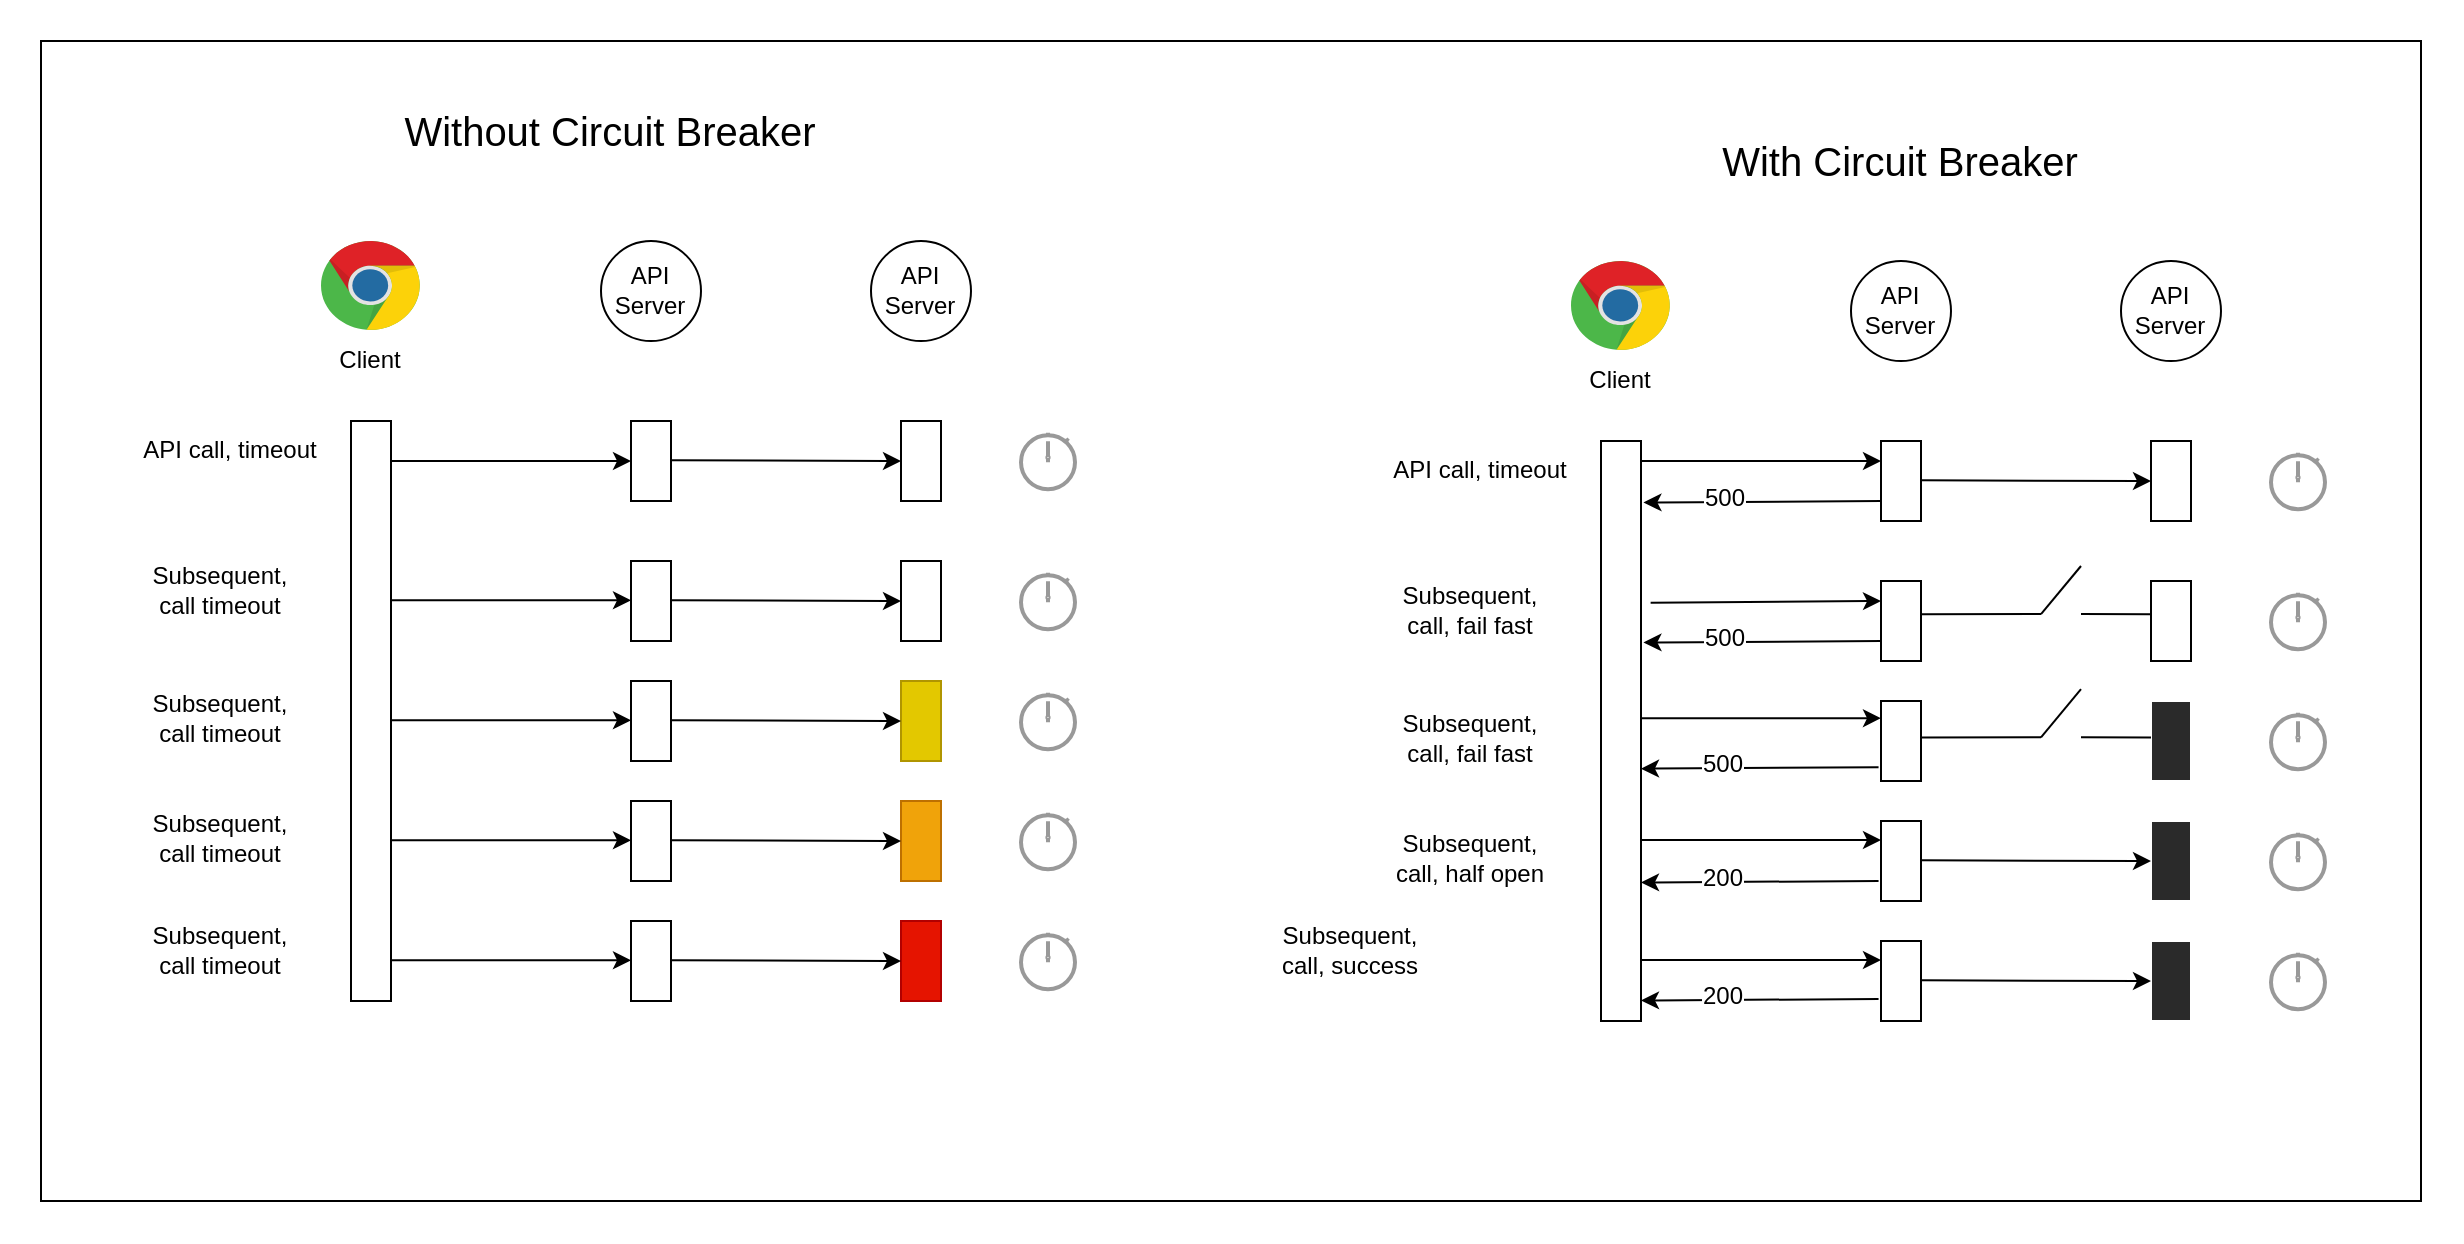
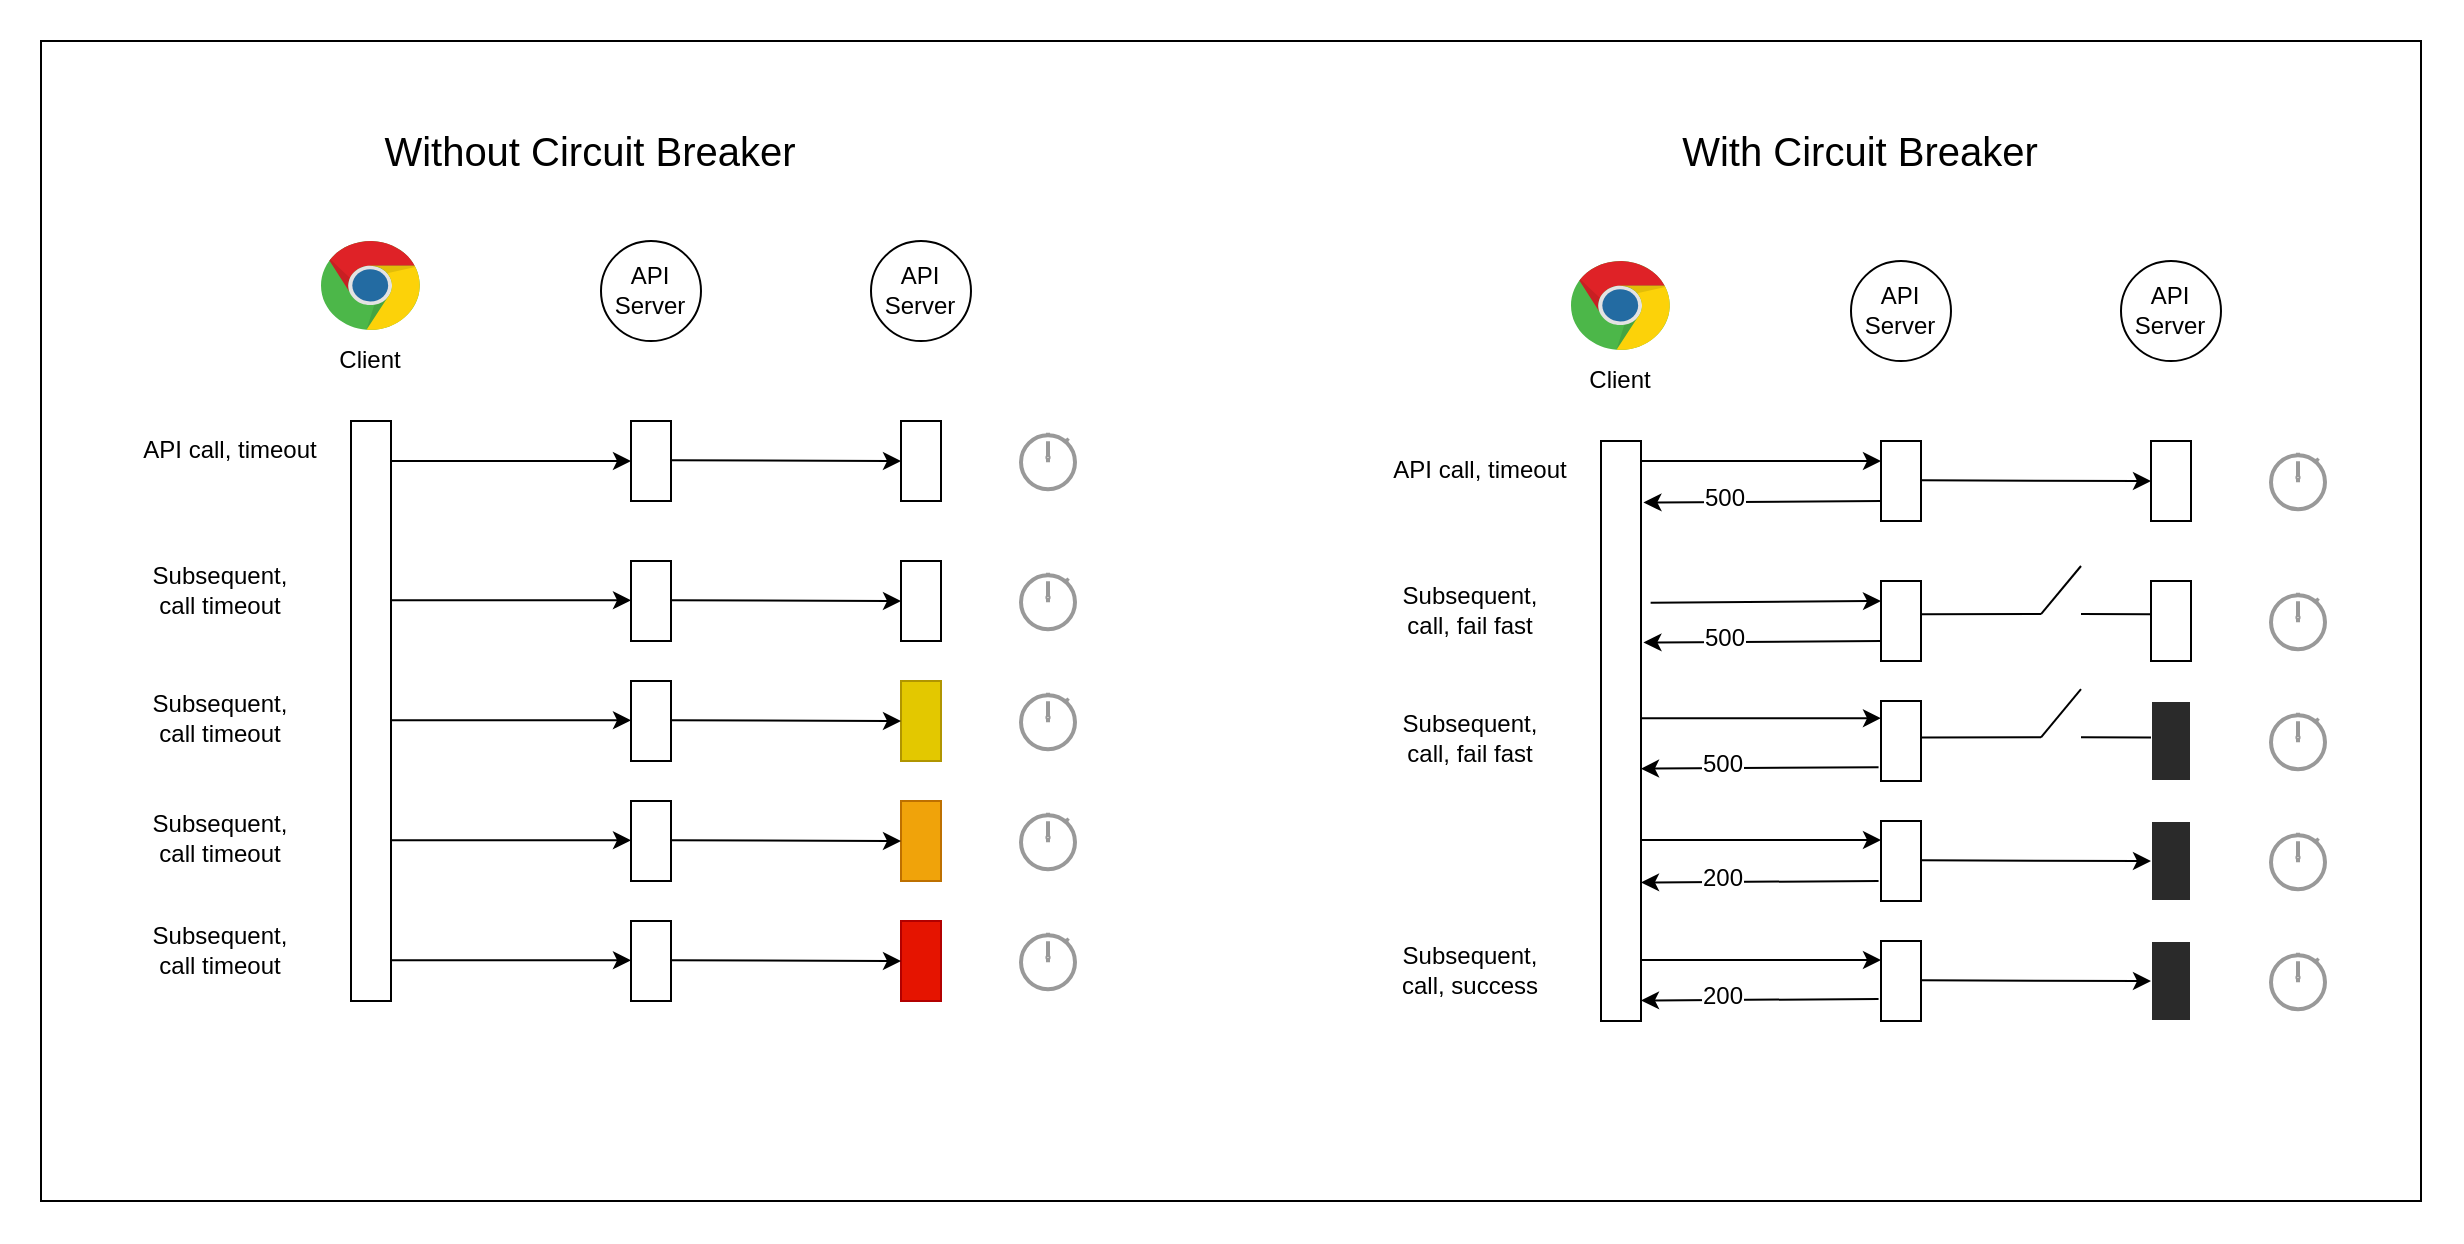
- <mxCell id="38" value="Without Circuit Breaker" style="text;html=1;strokeColor=none;fillColor=none;align=center;verticalAlign=middle;whiteSpace=wrap;rounded=0;labelBackgroundColor=default;fontColor=default;fontSize=20;" parent="1" vertex="1"><mxGeometry x="200" y="50" width="210" height="30" as="geometry" /></mxCell>
+ <mxCell id="38" value="Without Circuit Breaker" style="text;html=1;strokeColor=none;fillColor=none;align=center;verticalAlign=middle;whiteSpace=wrap;rounded=0;labelBackgroundColor=default;fontColor=default;fontSize=20;" parent="1" vertex="1"><mxGeometry x="190" y="60" width="210" height="30" as="geometry" /></mxCell>
- <mxCell id="72" value="With Circuit Breaker" style="text;html=1;strokeColor=none;fillColor=none;align=center;verticalAlign=middle;whiteSpace=wrap;rounded=0;labelBackgroundColor=default;fontColor=default;fontSize=20;" parent="1" vertex="1"><mxGeometry x="845" y="65" width="210" height="30" as="geometry" /></mxCell>
+ <mxCell id="72" value="With Circuit Breaker" style="text;html=1;strokeColor=none;fillColor=none;align=center;verticalAlign=middle;whiteSpace=wrap;rounded=0;labelBackgroundColor=default;fontColor=default;fontSize=20;" parent="1" vertex="1"><mxGeometry x="825" width="210" height="30" as="geometry" y="60" /></mxCell>
- <mxCell id="70" value="Subsequent, call, half open" style="text;html=1;strokeColor=none;fillColor=none;align=center;verticalAlign=middle;whiteSpace=wrap;rounded=0;labelBackgroundColor=default;fontColor=default;" parent="1" vertex="1"><mxGeometry x="690" y="414.1" width="90" height="30" as="geometry" /></mxCell>
- <mxCell id="71" value="Subsequent, call, success" style="text;html=1;strokeColor=none;fillColor=none;align=center;verticalAlign=middle;whiteSpace=wrap;rounded=0;labelBackgroundColor=default;fontColor=default;" parent="1" vertex="1"><mxGeometry x="630" y="460" width="90" height="30" as="geometry" /></mxCell>
+ <mxCell id="71" value="Subsequent, call, success" style="text;html=1;strokeColor=none;fillColor=none;align=center;verticalAlign=middle;whiteSpace=wrap;rounded=0;labelBackgroundColor=default;fontColor=default;" parent="1" vertex="1"><mxGeometry x="690" y="470" width="90" height="30" as="geometry" /></mxCell>
